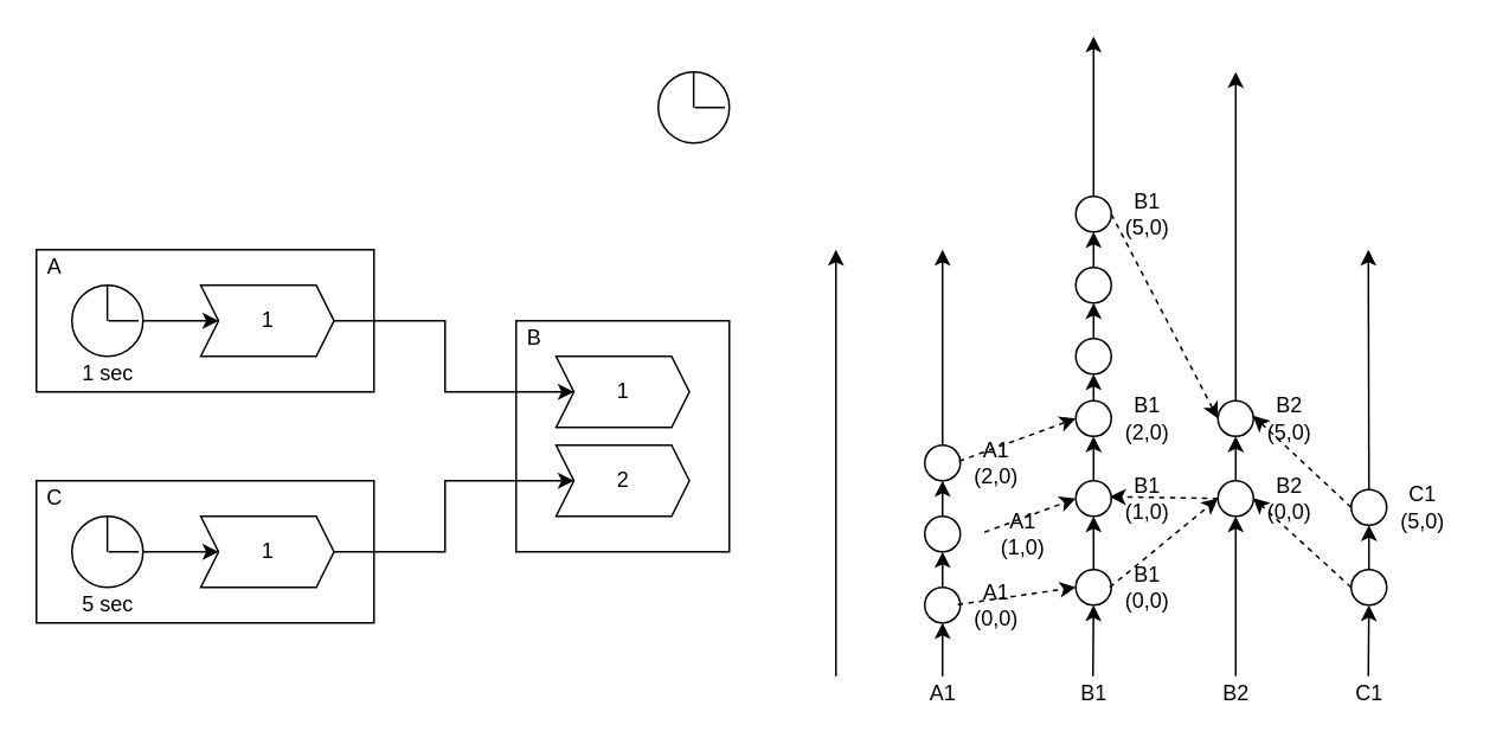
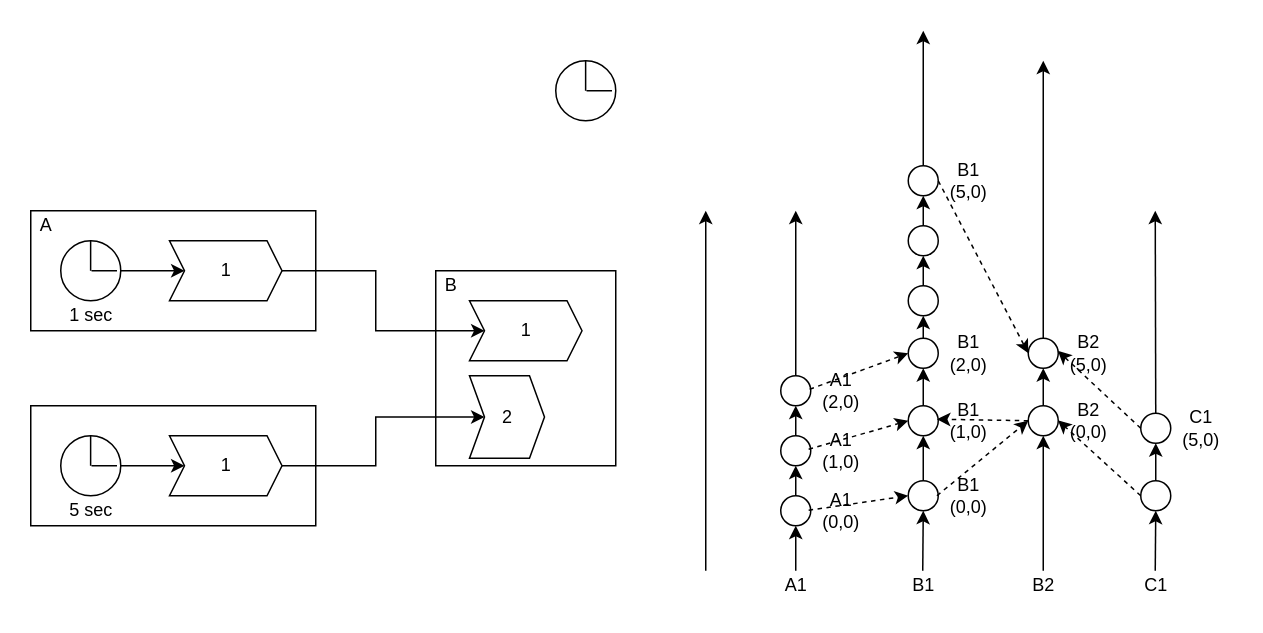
- <mxCell id="7" value="2" style="shape=step;perimeter=stepPerimeter;whiteSpace=wrap;html=1;fixedSize=1;size=10;" parent="1" vertex="1"><mxGeometry x="312.5" y="250" width="75" height="40" as="geometry" /></mxCell>
+ <mxCell id="7" value="2" style="shape=step;perimeter=stepPerimeter;whiteSpace=wrap;html=1;fixedSize=1;size=10;" parent="1" vertex="1"><mxGeometry x="312.5" y="250" width="50" height="55" as="geometry" /></mxCell>
- <mxCell id="26" value="C" style="text;html=1;align=center;verticalAlign=middle;resizable=0;points=[];autosize=1;" parent="1" vertex="1"><mxGeometry x="20" y="270" width="20" height="20" as="geometry" /></mxCell>
- <mxCell id="44" value="A1&lt;br&gt;(1,0)" style="text;html=1;align=center;verticalAlign=middle;resizable=0;points=[];autosize=1;" vertex="1" parent="1"><mxGeometry x="555" y="285" width="40" height="30" as="geometry" /></mxCell>
+ <mxCell id="44" value="A1&lt;br&gt;(1,0)" style="text;html=1;align=center;verticalAlign=middle;resizable=0;points=[];autosize=1;" vertex="1" parent="1"><mxGeometry x="540" y="285" width="40" height="30" as="geometry" /></mxCell>
